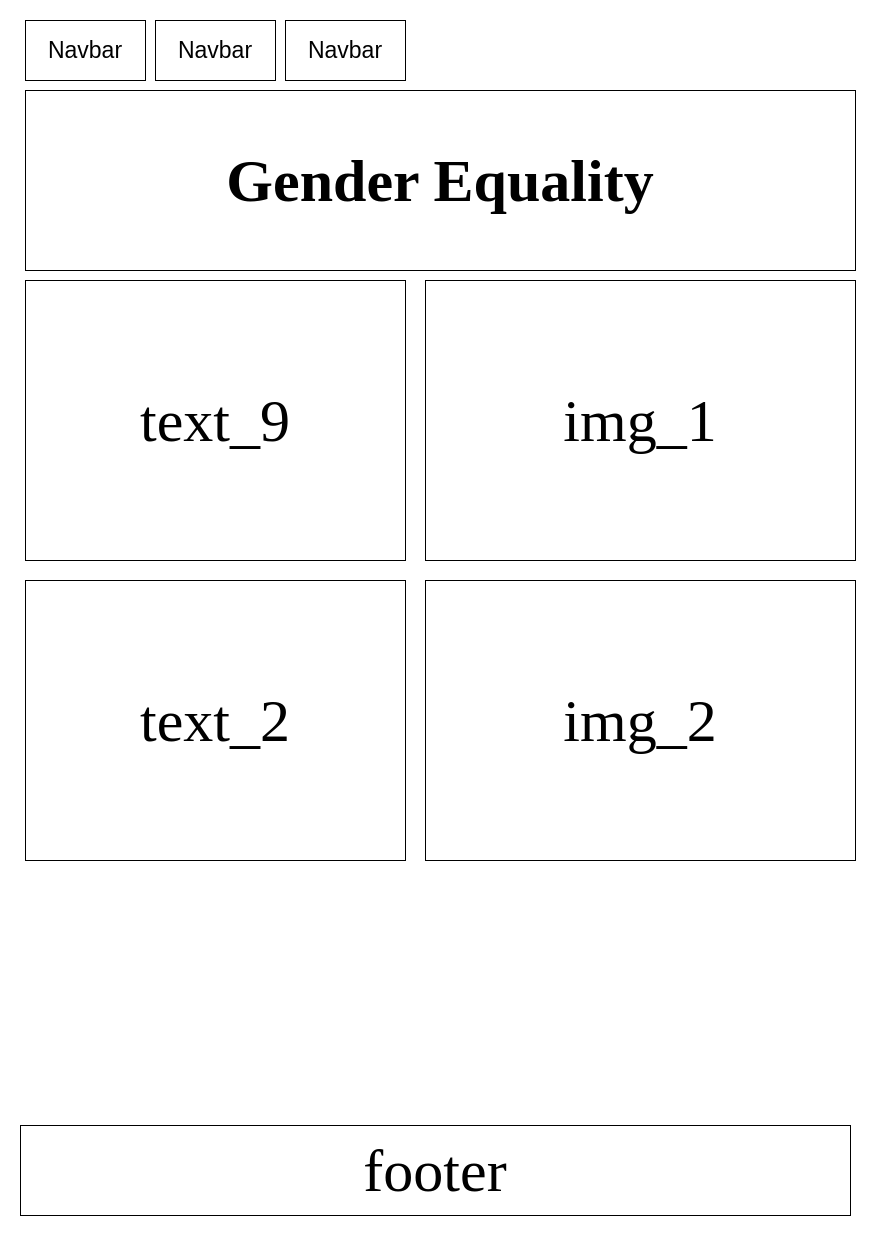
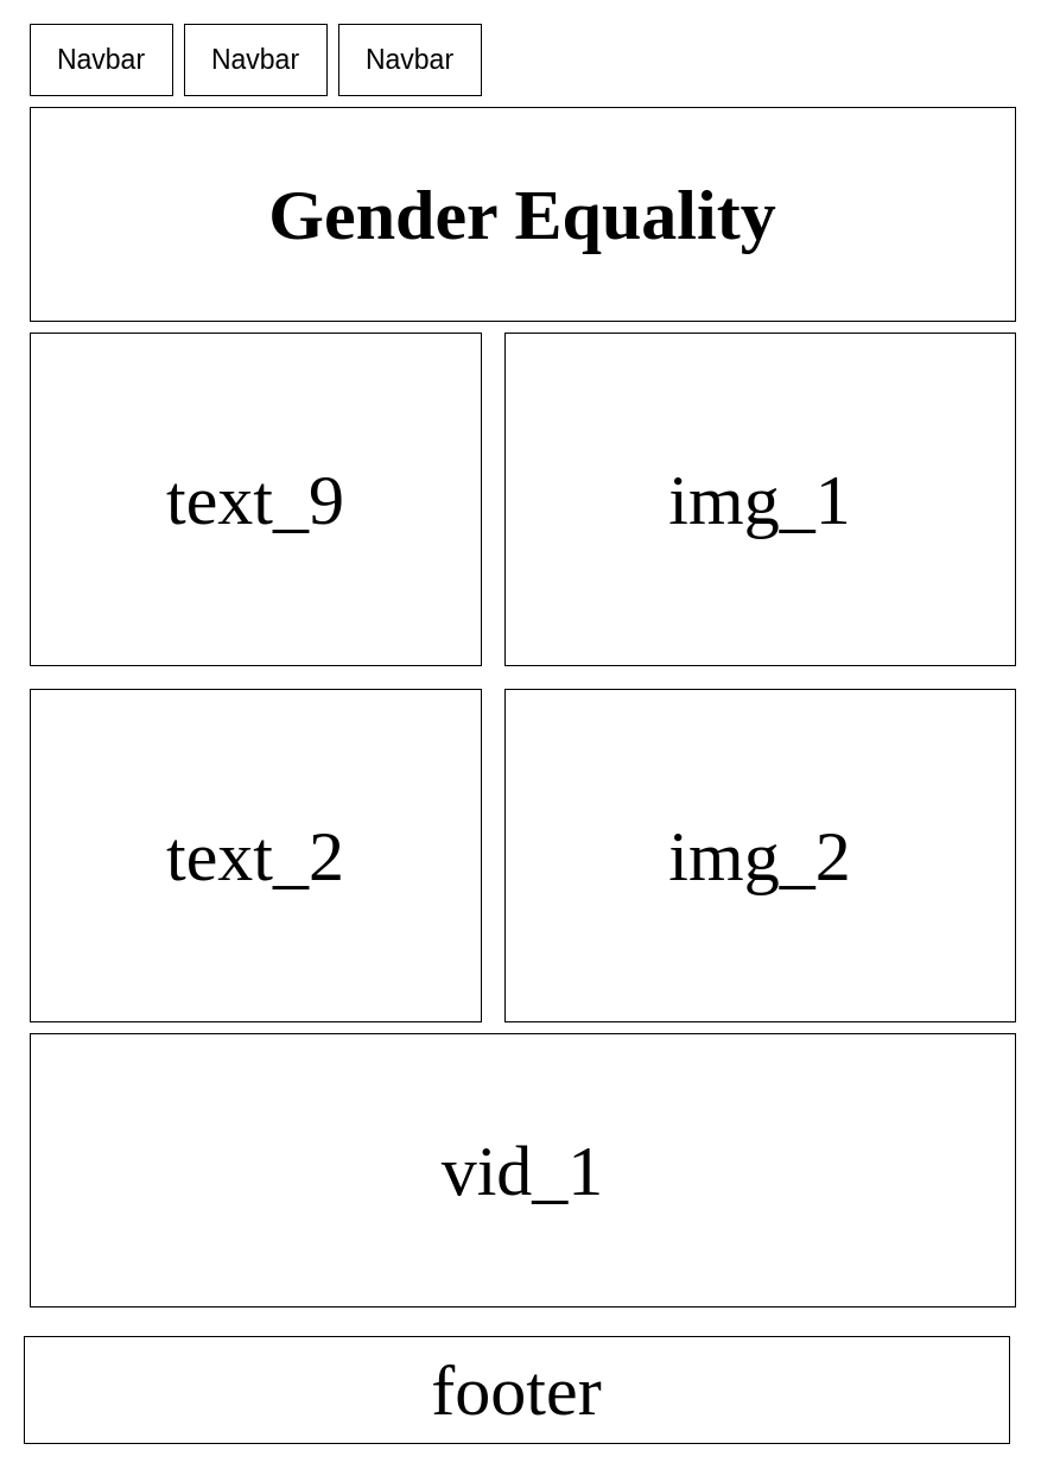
+ <mxCell id="10" value="vid_1" style="rounded=0;whiteSpace=wrap;html=1;fontFamily=Georgia;fontSize=60;" vertex="1" parent="1"><mxGeometry x="25" y="870" width="830" height="230" as="geometry" /></mxCell>
